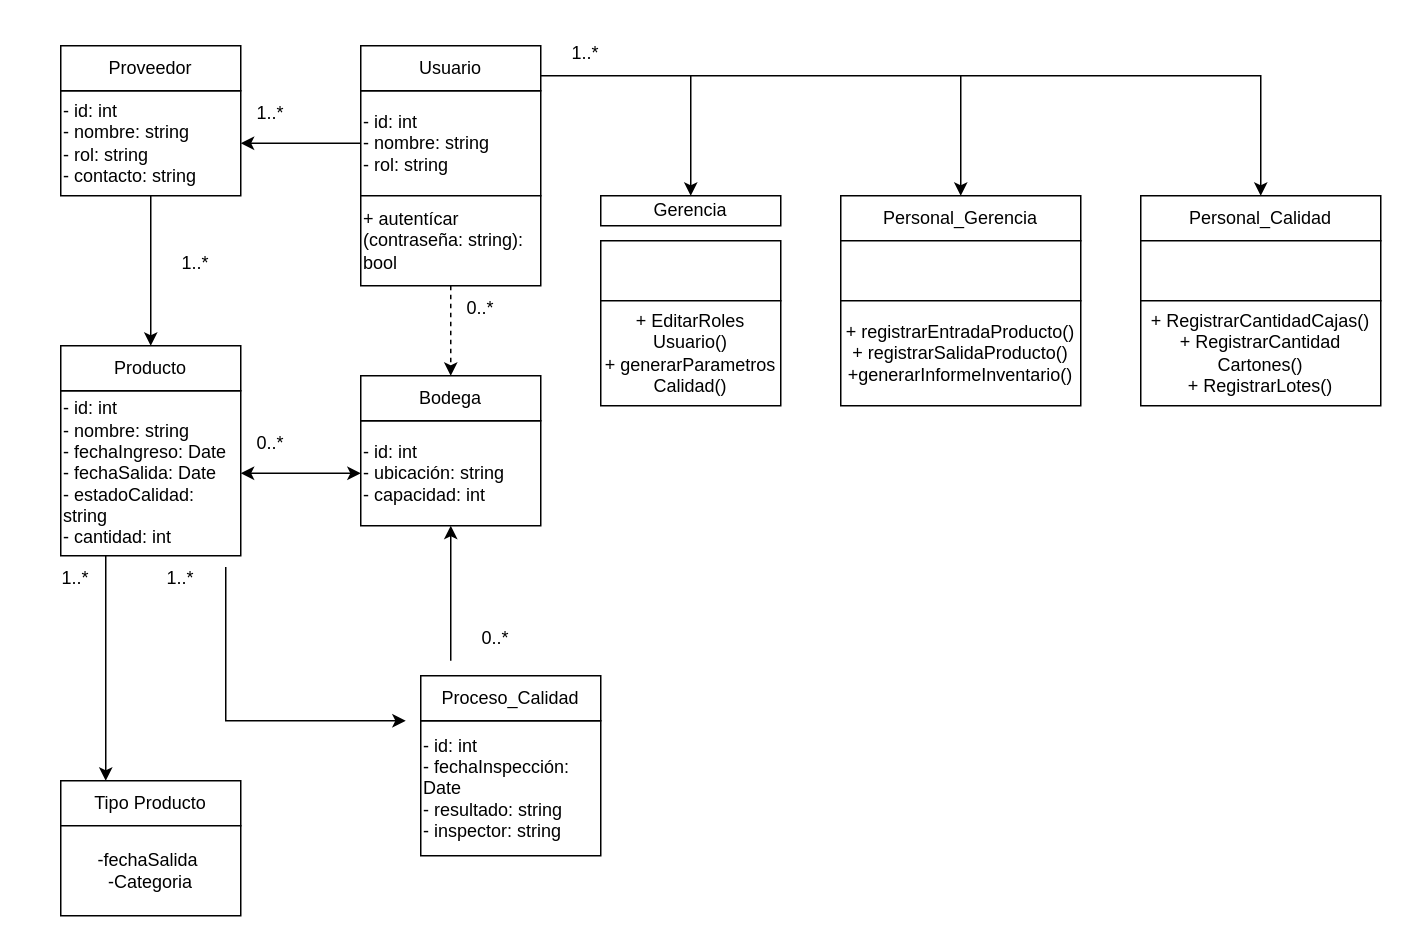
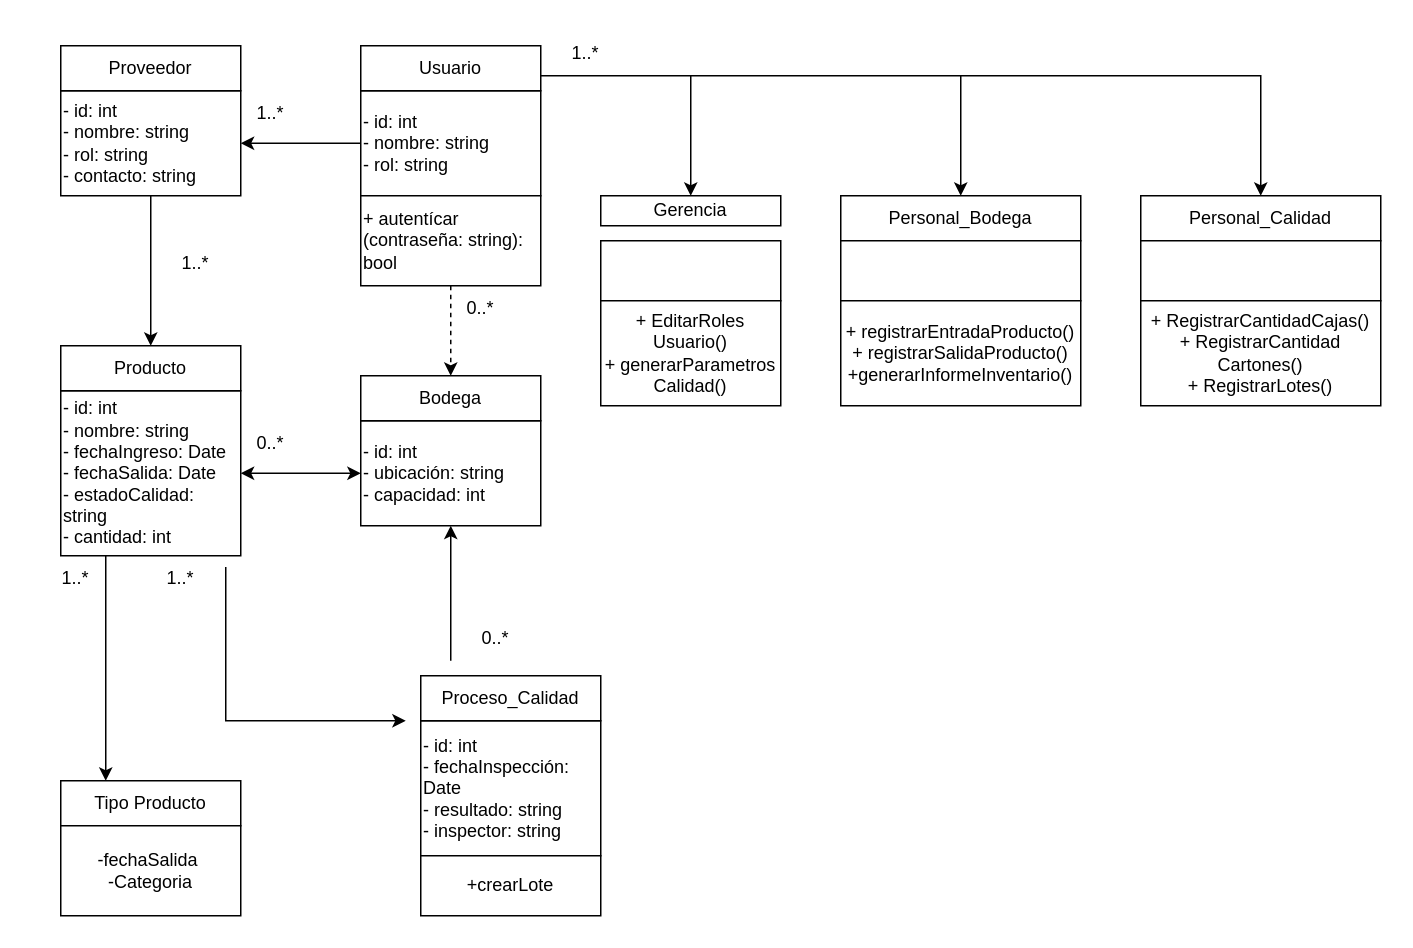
- <mxCell id="21" value="Personal_Gerencia" style="rounded=0;whiteSpace=wrap;html=1;" vertex="1" parent="1"><mxGeometry x="560" y="130" width="160" height="30" as="geometry" /></mxCell>
+ <mxCell id="21" value="Personal_Bodega" style="rounded=0;whiteSpace=wrap;html=1;" vertex="1" parent="1"><mxGeometry x="560" y="130" width="160" height="30" as="geometry" /></mxCell>
+ <mxCell id="38" value="+crearLote" style="rounded=0;whiteSpace=wrap;html=1;" vertex="1" parent="1"><mxGeometry x="280" y="570" width="120" height="40" as="geometry" /></mxCell>
